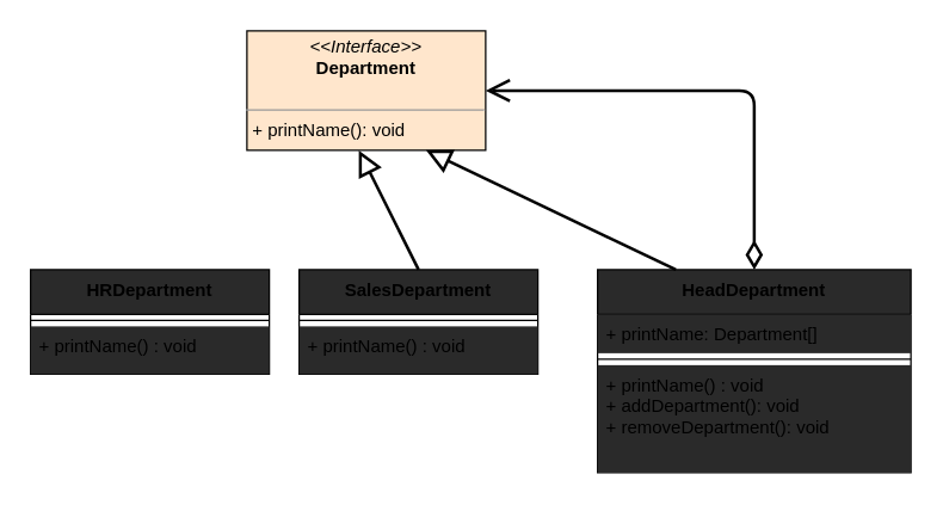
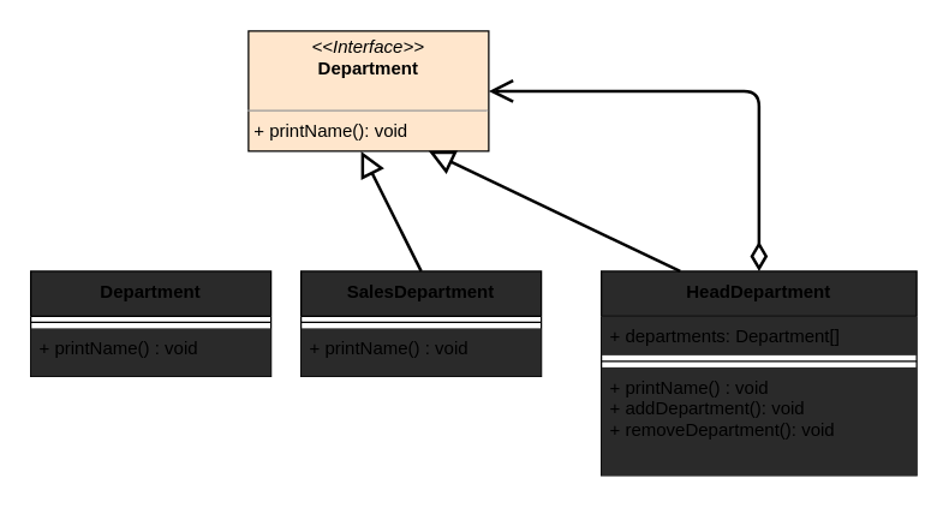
- <mxCell id="3" value="HRDepartment" style="swimlane;fontStyle=1;align=center;verticalAlign=top;childLayout=stackLayout;horizontal=1;startSize=30;horizontalStack=0;resizeParent=1;resizeParentMax=0;resizeLast=0;collapsible=1;marginBottom=0;fillColor=#2A2A2A;" vertex="1" parent="1"><mxGeometry x="20" y="180" width="160" height="70" as="geometry" /></mxCell>
+ <mxCell id="3" value="Department" style="swimlane;fontStyle=1;align=center;verticalAlign=top;childLayout=stackLayout;horizontal=1;startSize=30;horizontalStack=0;resizeParent=1;resizeParentMax=0;resizeLast=0;collapsible=1;marginBottom=0;fillColor=#2A2A2A;" vertex="1" parent="1"><mxGeometry x="20" y="180" width="160" height="70" as="geometry" /></mxCell>
- <mxCell id="10" value="+ printName: Department[]" style="text;align=left;verticalAlign=top;spacingLeft=4;spacingRight=4;overflow=hidden;rotatable=0;points=[[0,0.5],[1,0.5]];portConstraint=eastwest;fillColor=#2a2a2a;" vertex="1" parent="9"><mxGeometry y="30" width="210" height="26" as="geometry" /></mxCell>
+ <mxCell id="10" value="+ departments: Department[]" style="text;align=left;verticalAlign=top;spacingLeft=4;spacingRight=4;overflow=hidden;rotatable=0;points=[[0,0.5],[1,0.5]];portConstraint=eastwest;fillColor=#2a2a2a;" vertex="1" parent="9"><mxGeometry y="30" width="210" height="26" as="geometry" /></mxCell>
